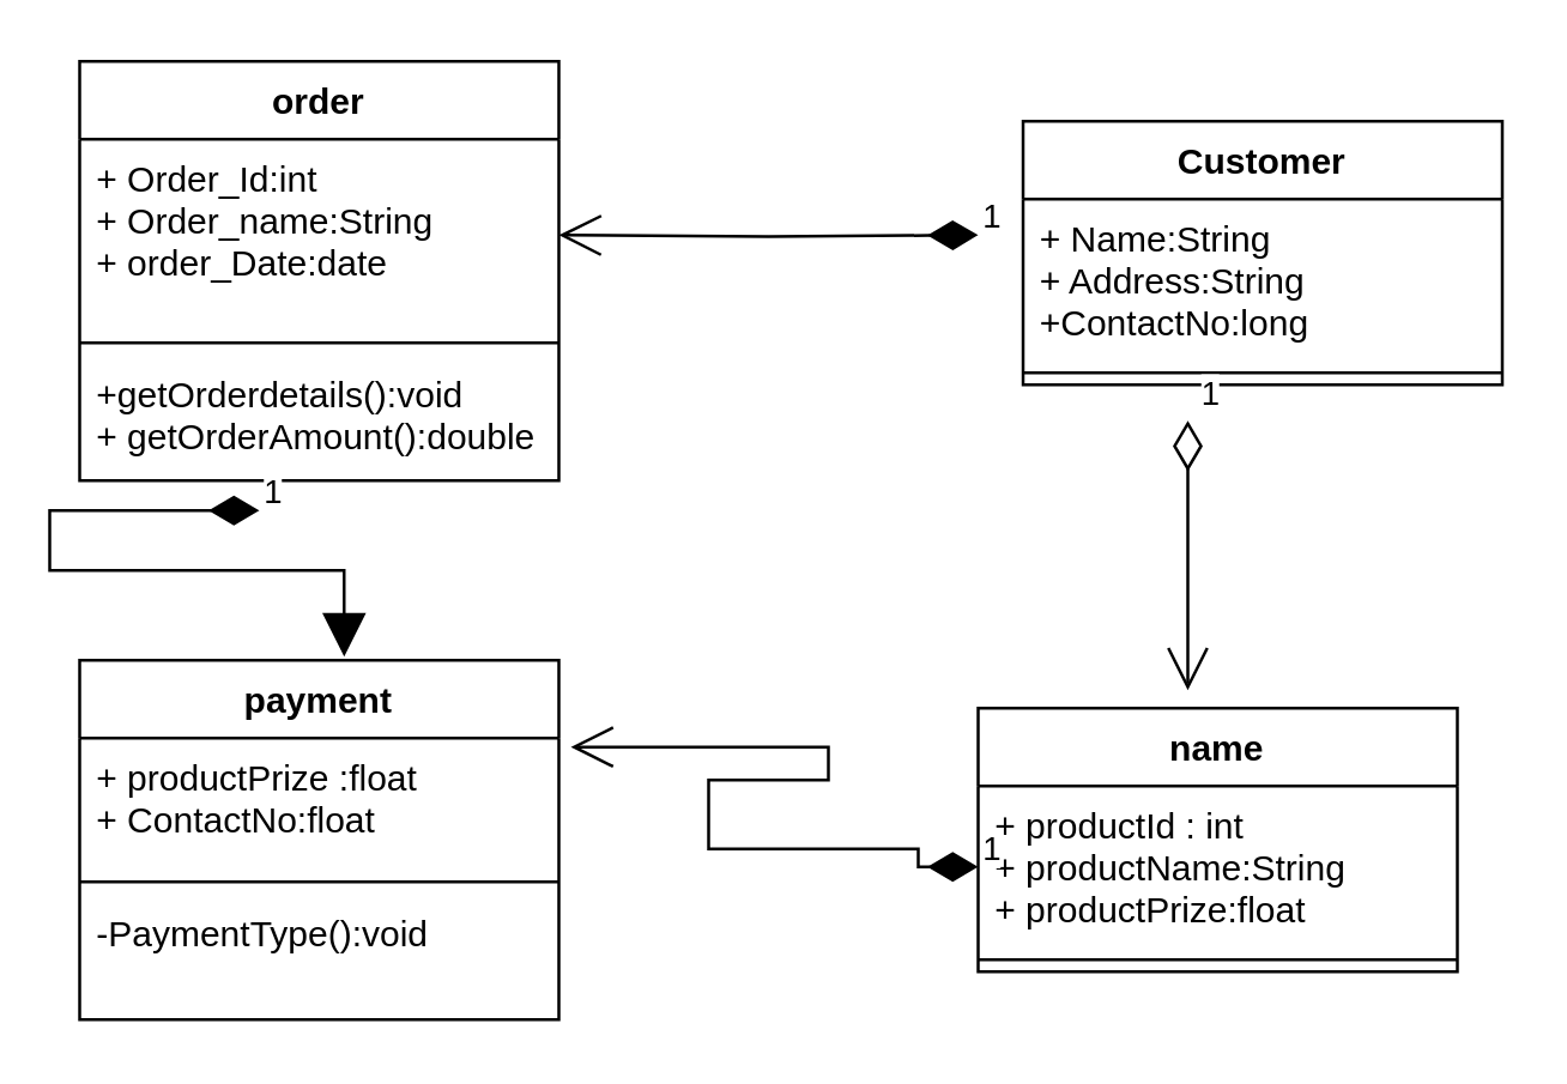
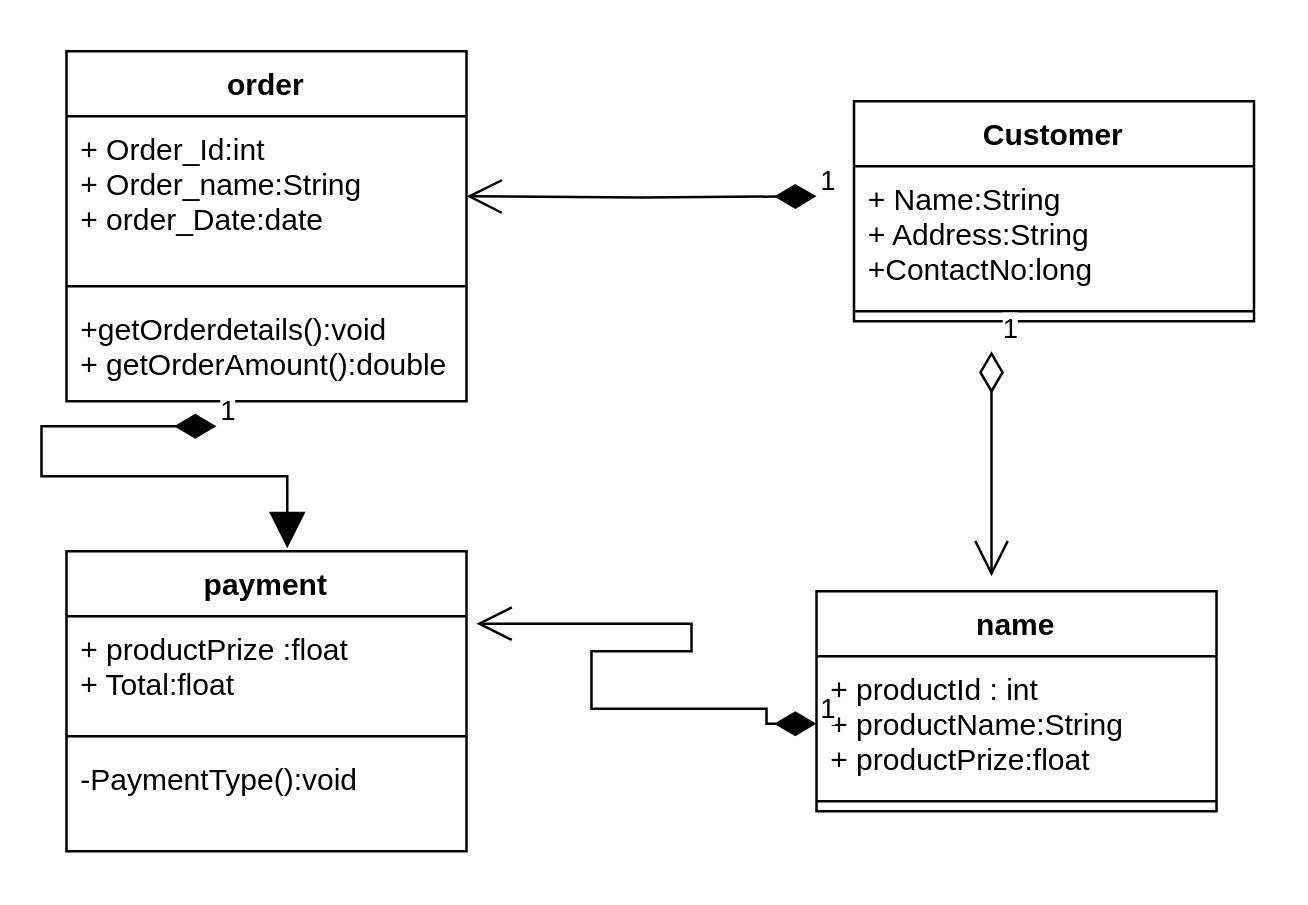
- <mxCell id="7" value="+ productPrize :float&#10;+ ContactNo:float&#10;" style="text;strokeColor=none;fillColor=none;align=left;verticalAlign=top;spacingLeft=4;spacingRight=4;overflow=hidden;rotatable=0;points=[[0,0.5],[1,0.5]];portConstraint=eastwest;" vertex="1" parent="6"><mxGeometry y="26" width="160" height="44" as="geometry" /></mxCell>
+ <mxCell id="7" value="+ productPrize :float&#10;+ Total:float&#10;" style="text;strokeColor=none;fillColor=none;align=left;verticalAlign=top;spacingLeft=4;spacingRight=4;overflow=hidden;rotatable=0;points=[[0,0.5],[1,0.5]];portConstraint=eastwest;" vertex="1" parent="6"><mxGeometry y="26" width="160" height="44" as="geometry" /></mxCell>
